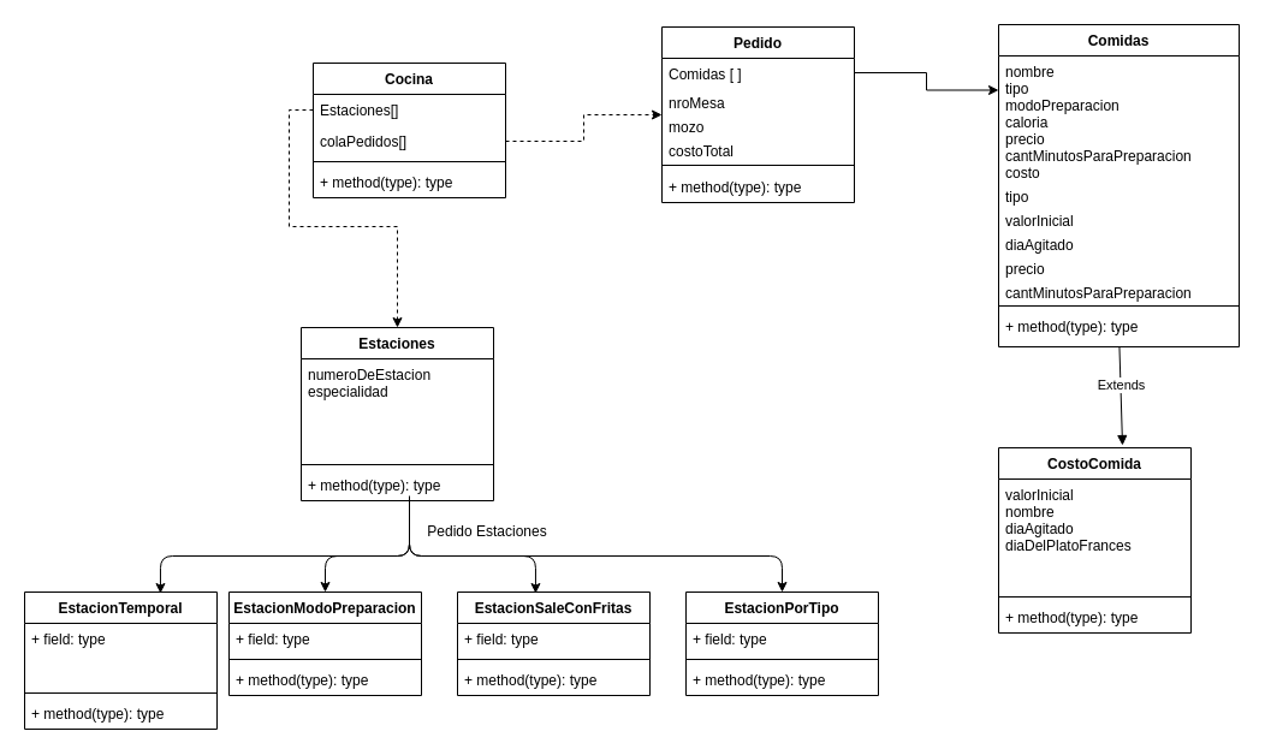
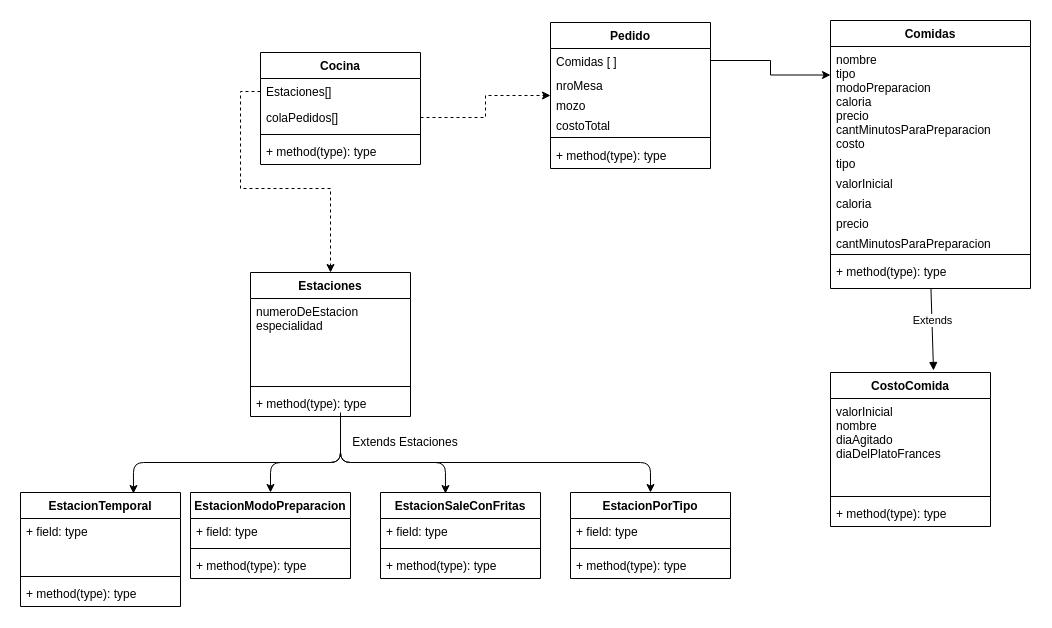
- <mxCell id="13" value="diaAgitado" style="text;strokeColor=none;fillColor=none;align=left;verticalAlign=top;spacingLeft=4;spacingRight=4;overflow=hidden;rotatable=0;points=[[0,0.5],[1,0.5]];portConstraint=eastwest;" vertex="1" parent="9"><mxGeometry y="170" width="200" height="20" as="geometry" /></mxCell>
+ <mxCell id="13" value="caloria" style="text;strokeColor=none;fillColor=none;align=left;verticalAlign=top;spacingLeft=4;spacingRight=4;overflow=hidden;rotatable=0;points=[[0,0.5],[1,0.5]];portConstraint=eastwest;" vertex="1" parent="9"><mxGeometry y="170" width="200" height="20" as="geometry" /></mxCell>
- <mxCell id="44" value="Pedido Estaciones" style="text;html=1;strokeColor=none;fillColor=none;align=center;verticalAlign=middle;whiteSpace=wrap;rounded=0;" parent="1" vertex="1"><mxGeometry x="300" y="432" width="210" height="20" as="geometry" /></mxCell>
+ <mxCell id="44" value="Extends Estaciones" style="text;html=1;strokeColor=none;fillColor=none;align=center;verticalAlign=middle;whiteSpace=wrap;rounded=0;" parent="1" vertex="1"><mxGeometry x="300" y="432" width="210" height="20" as="geometry" /></mxCell>
